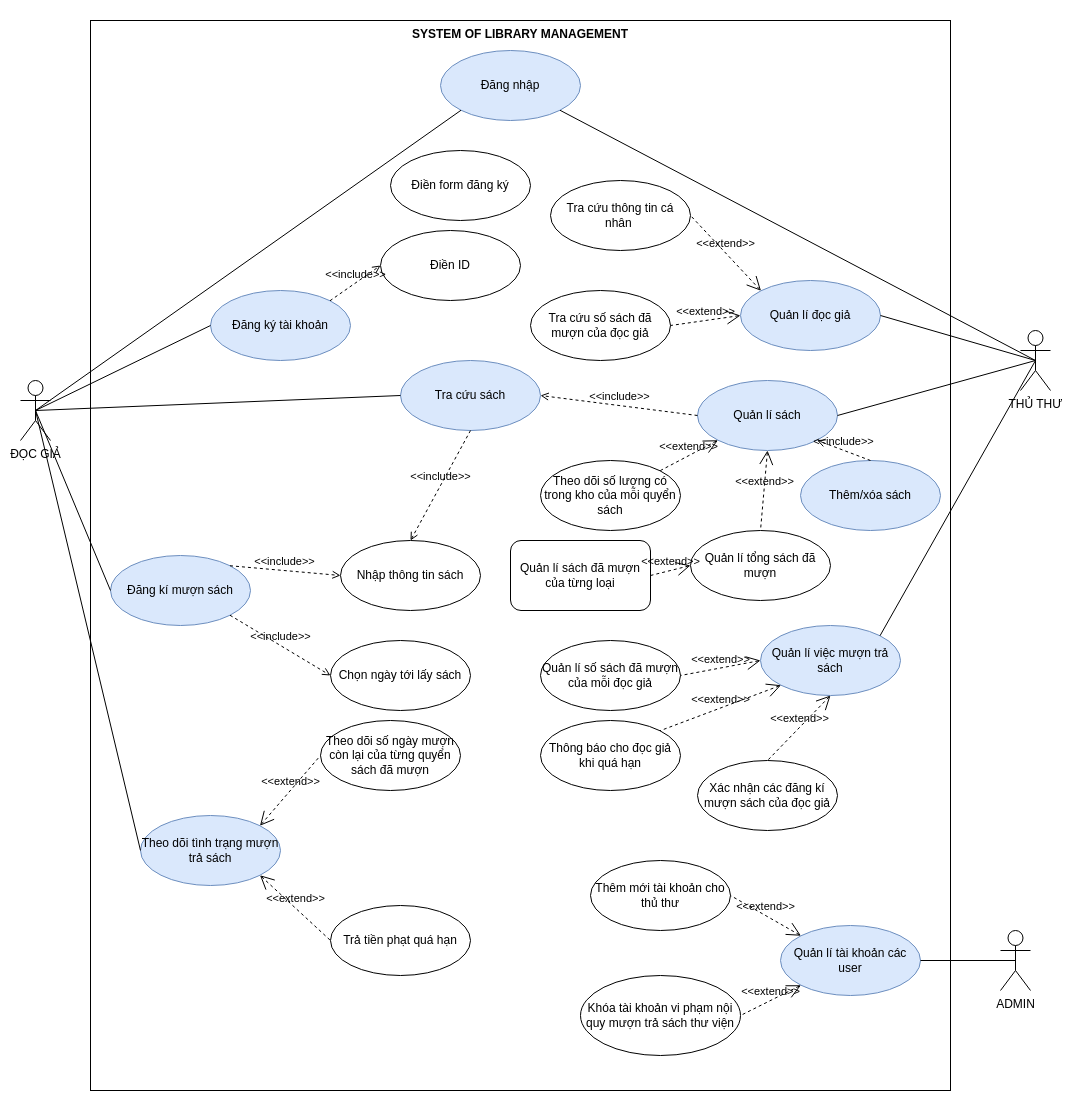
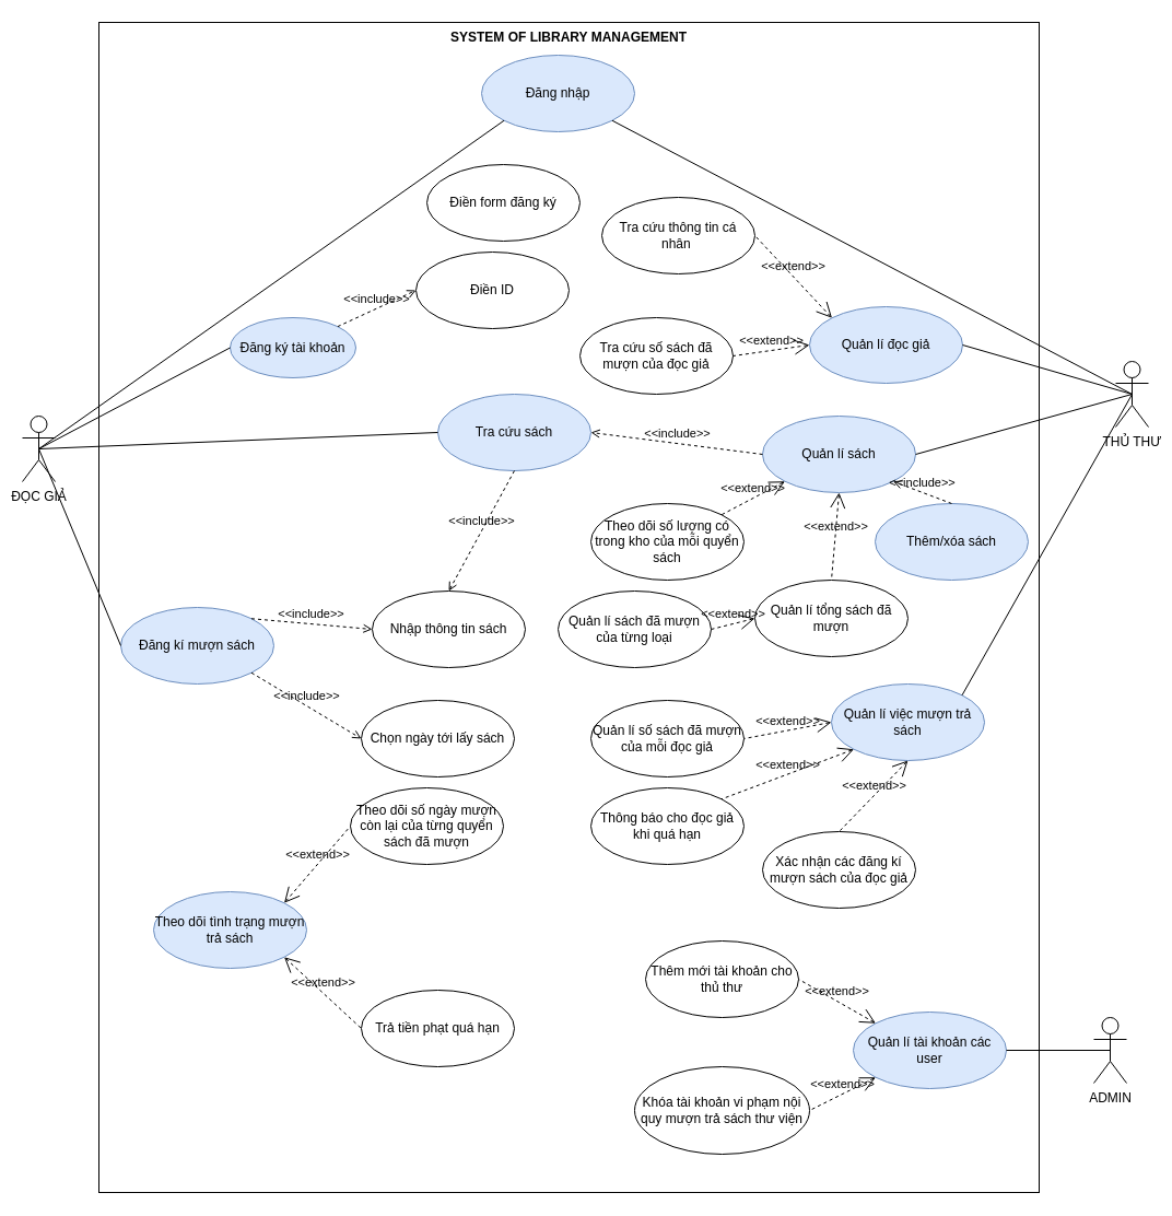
- <mxCell id="5" value="Đăng ký tài khoản" style="ellipse;whiteSpace=wrap;html=1;fillColor=#dae8fc;strokeColor=#6c8ebf;" vertex="1" parent="1"><mxGeometry x="210" y="290" width="140" height="70" as="geometry" /></mxCell>
+ <mxCell id="5" value="Đăng ký tài khoản" style="ellipse;whiteSpace=wrap;html=1;fillColor=#dae8fc;strokeColor=#6c8ebf;" vertex="1" parent="1"><mxGeometry x="210" y="290" width="115" height="55" as="geometry" /></mxCell>
- <mxCell id="36" value="Quản lí sách đã mượn của từng loại" style="whiteSpace=wrap;html=1;rounded=1;" vertex="1" parent="1"><mxGeometry x="510" y="540" width="140" height="70" as="geometry" /></mxCell>
+ <mxCell id="36" value="Quản lí sách đã mượn của từng loại" style="ellipse;whiteSpace=wrap;html=1;" vertex="1" parent="1"><mxGeometry x="510" y="540" width="140" height="70" as="geometry" /></mxCell>
- <mxCell id="24" value="" style="edgeStyle=none;html=1;endArrow=none;verticalAlign=bottom;rounded=0;exitX=0.5;exitY=0.5;exitDx=0;exitDy=0;exitPerimeter=0;entryX=0;entryY=0.5;entryDx=0;entryDy=0;" edge="1" parent="1" source="25" target="10"><mxGeometry width="160" relative="1" as="geometry"><mxPoint x="110" y="110" as="sourcePoint" /><mxPoint x="230" y="425" as="targetPoint" /></mxGeometry></mxCell>
